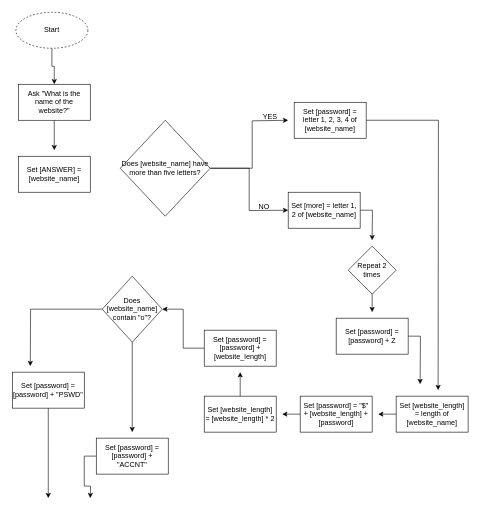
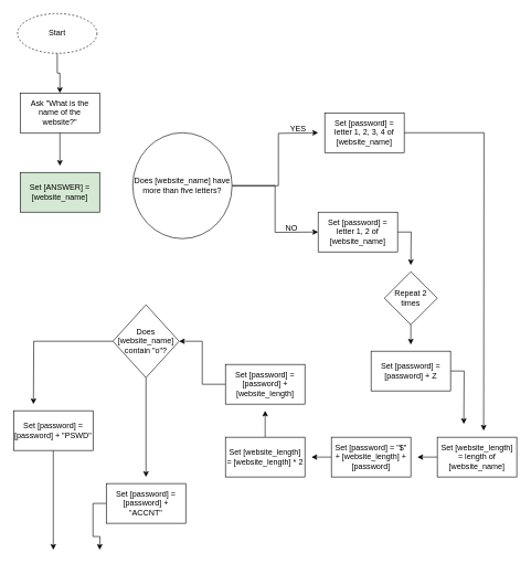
- <mxCell id="9" value="Does [website_name] have more than five letters?" style="rhombus;whiteSpace=wrap;html=1;" parent="1" vertex="1"><mxGeometry x="200" y="200" width="150" height="160" as="geometry" /></mxCell>
+ <mxCell id="9" value="Does [website_name] have more than five letters?" style="ellipse;whiteSpace=wrap;html=1;" parent="1" vertex="1"><mxGeometry x="200" y="200" width="150" height="160" as="geometry" /></mxCell>
- <mxCell id="6" value="Set [ANSWER] = [website_name]" style="rounded=0;whiteSpace=wrap;html=1;" parent="1" vertex="1"><mxGeometry x="30" y="260" width="120" height="60" as="geometry" /></mxCell>
+ <mxCell id="6" value="Set [ANSWER] = [website_name]" style="rounded=0;whiteSpace=wrap;html=1;fillColor=#d5e8d4;" parent="1" vertex="1"><mxGeometry x="30" y="260" width="120" height="60" as="geometry" /></mxCell>
- <mxCell id="13" value="Set [more] = letter 1, 2 of [website_name]" style="rounded=0;whiteSpace=wrap;html=1;" parent="1" vertex="1"><mxGeometry x="480" y="320" width="120" height="60" as="geometry" /></mxCell>
+ <mxCell id="13" value="Set [password] = letter 1, 2 of [website_name]" style="rounded=0;whiteSpace=wrap;html=1;" parent="1" vertex="1"><mxGeometry x="480" y="320" width="120" height="60" as="geometry" /></mxCell>
